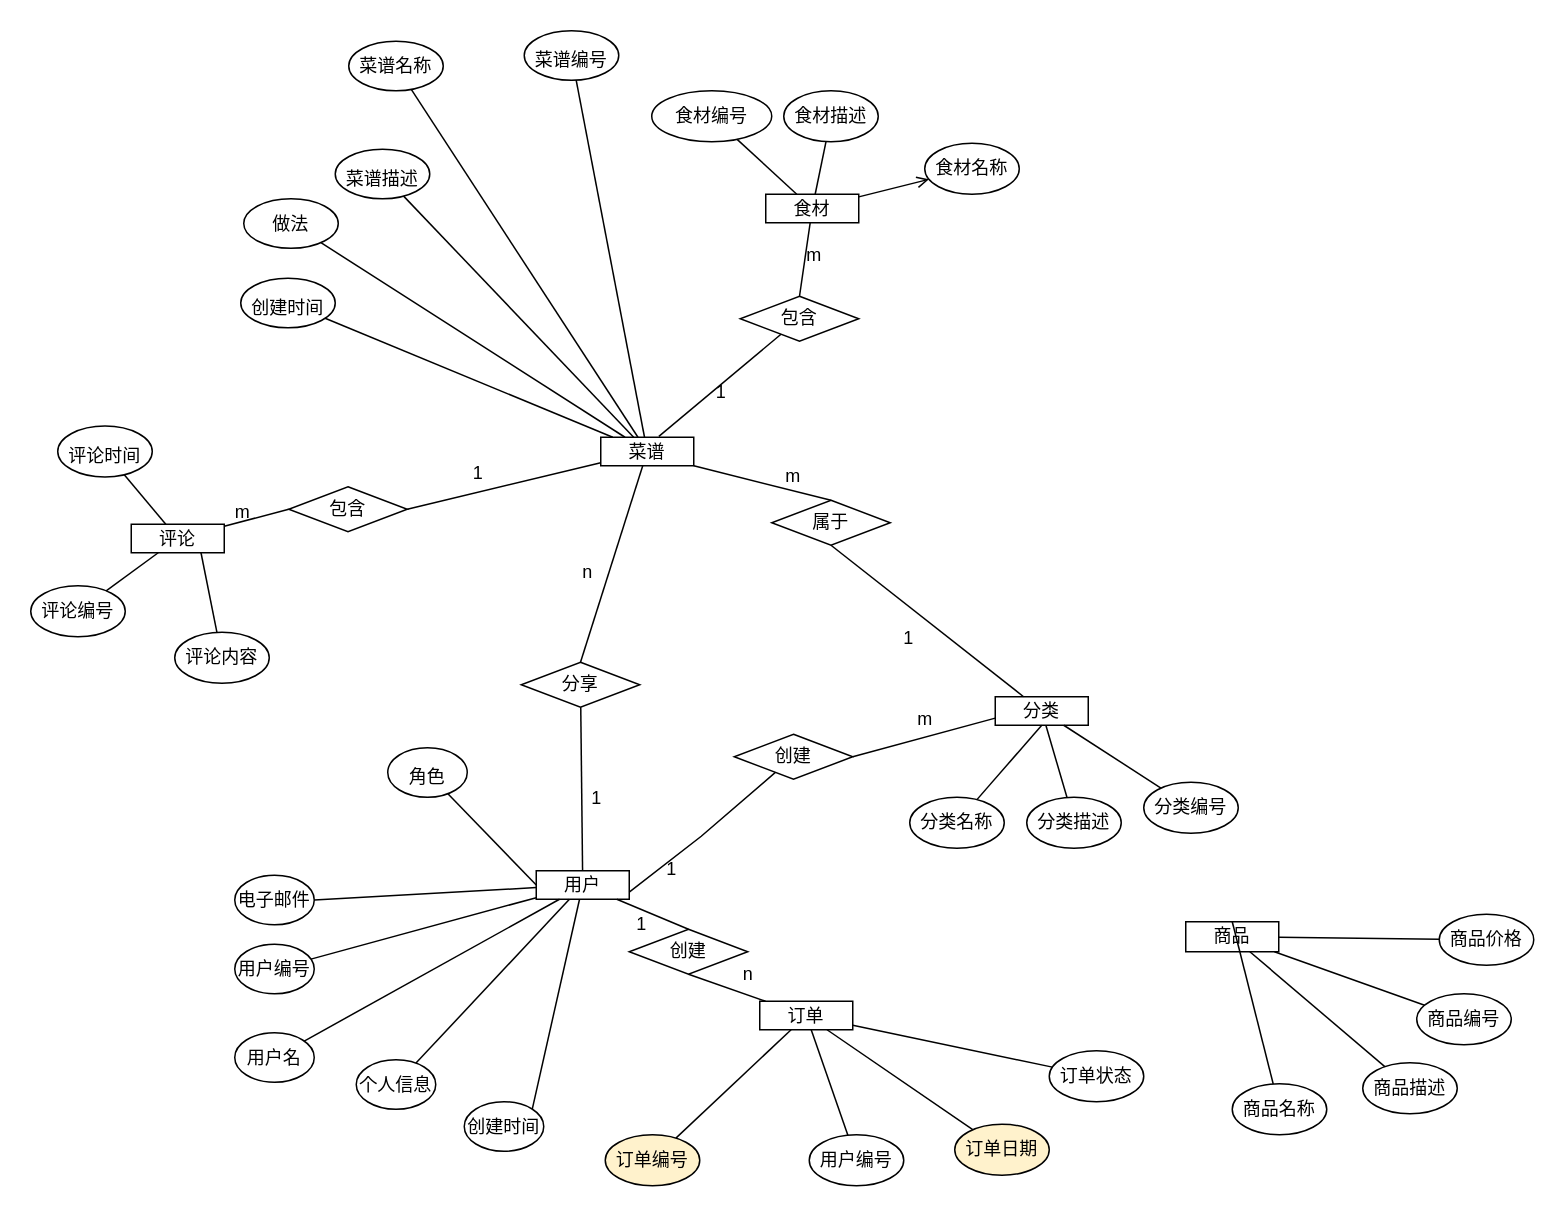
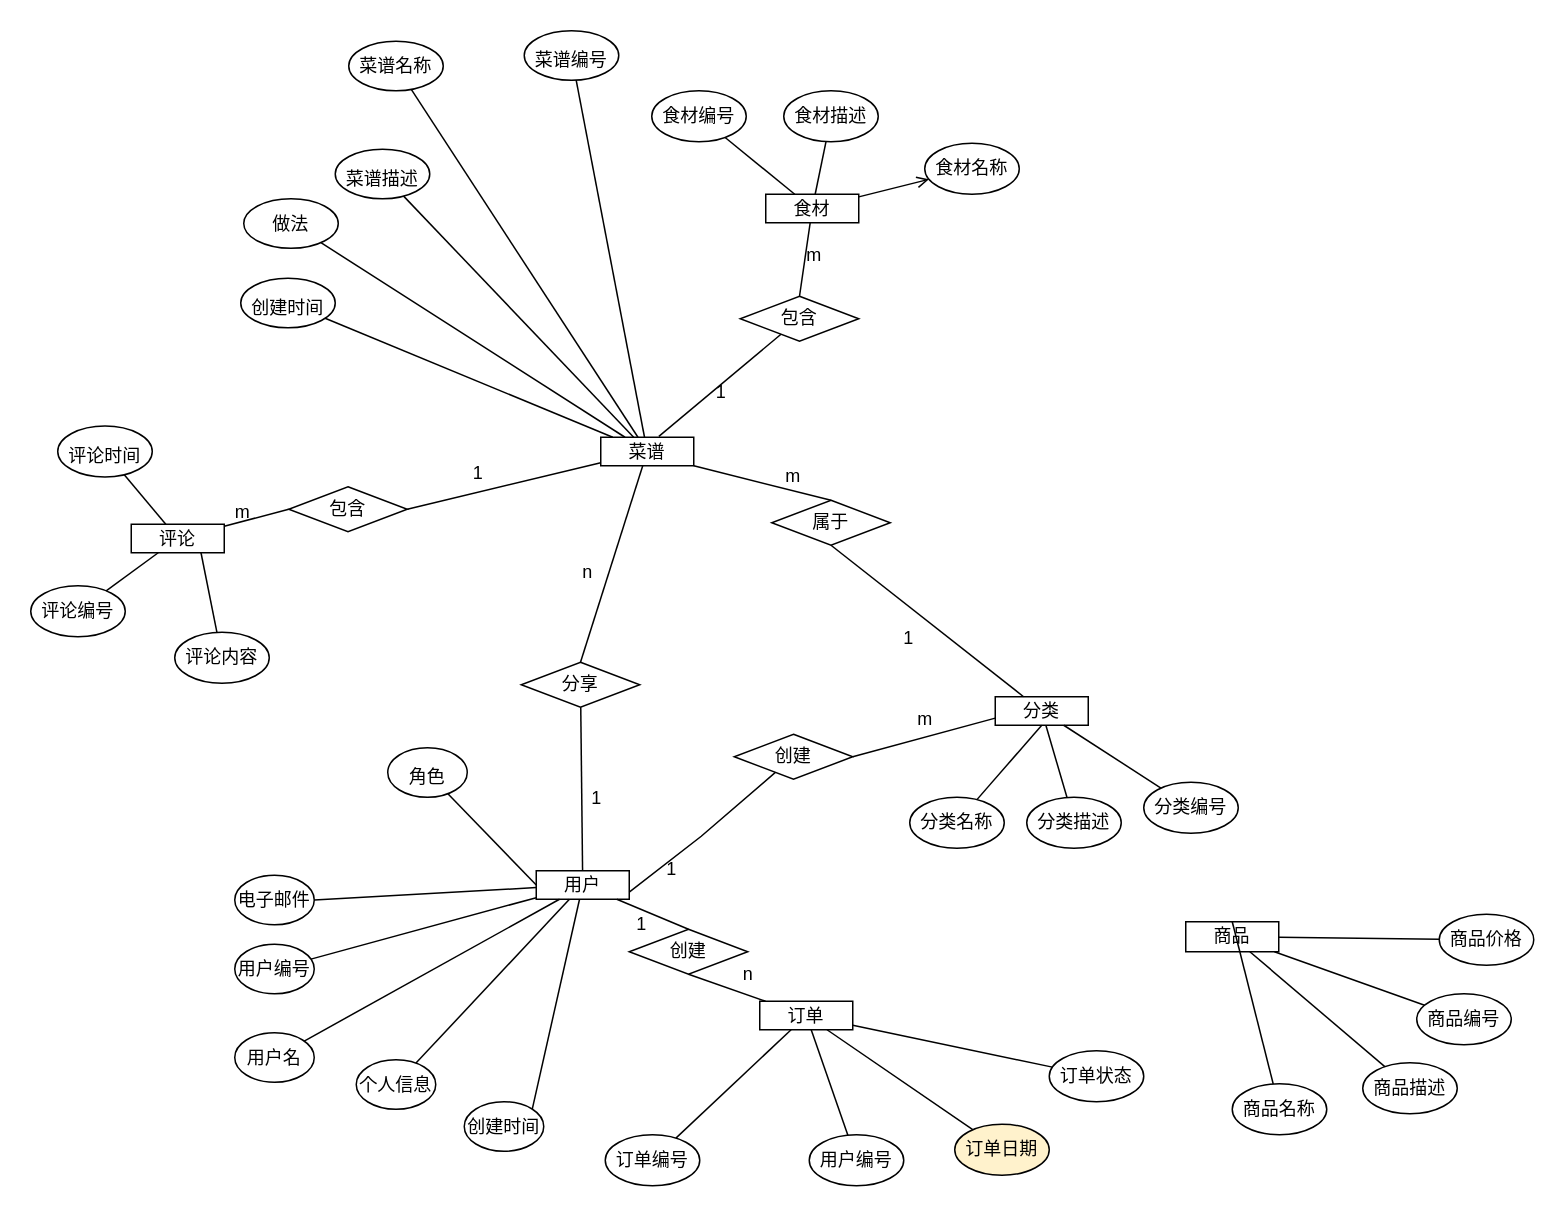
- <mxCell id="17" value="食材编号" style="ellipse;whiteSpace=wrap;html=1;" vertex="1" parent="1"><mxGeometry x="434" y="60" width="80" height="34" as="geometry" /></mxCell>
+ <mxCell id="17" value="食材编号" style="ellipse;whiteSpace=wrap;html=1;" vertex="1" parent="1"><mxGeometry x="434" y="60" width="63" height="34" as="geometry" /></mxCell>
- <mxCell id="21" value="订单编号" style="ellipse;whiteSpace=wrap;html=1;fillColor=#fff2cc;" vertex="1" parent="1"><mxGeometry x="403" y="756" width="63" height="34" as="geometry" /></mxCell>
+ <mxCell id="21" value="订单编号" style="ellipse;whiteSpace=wrap;html=1;" vertex="1" parent="1"><mxGeometry x="403" y="756" width="63" height="34" as="geometry" /></mxCell>
